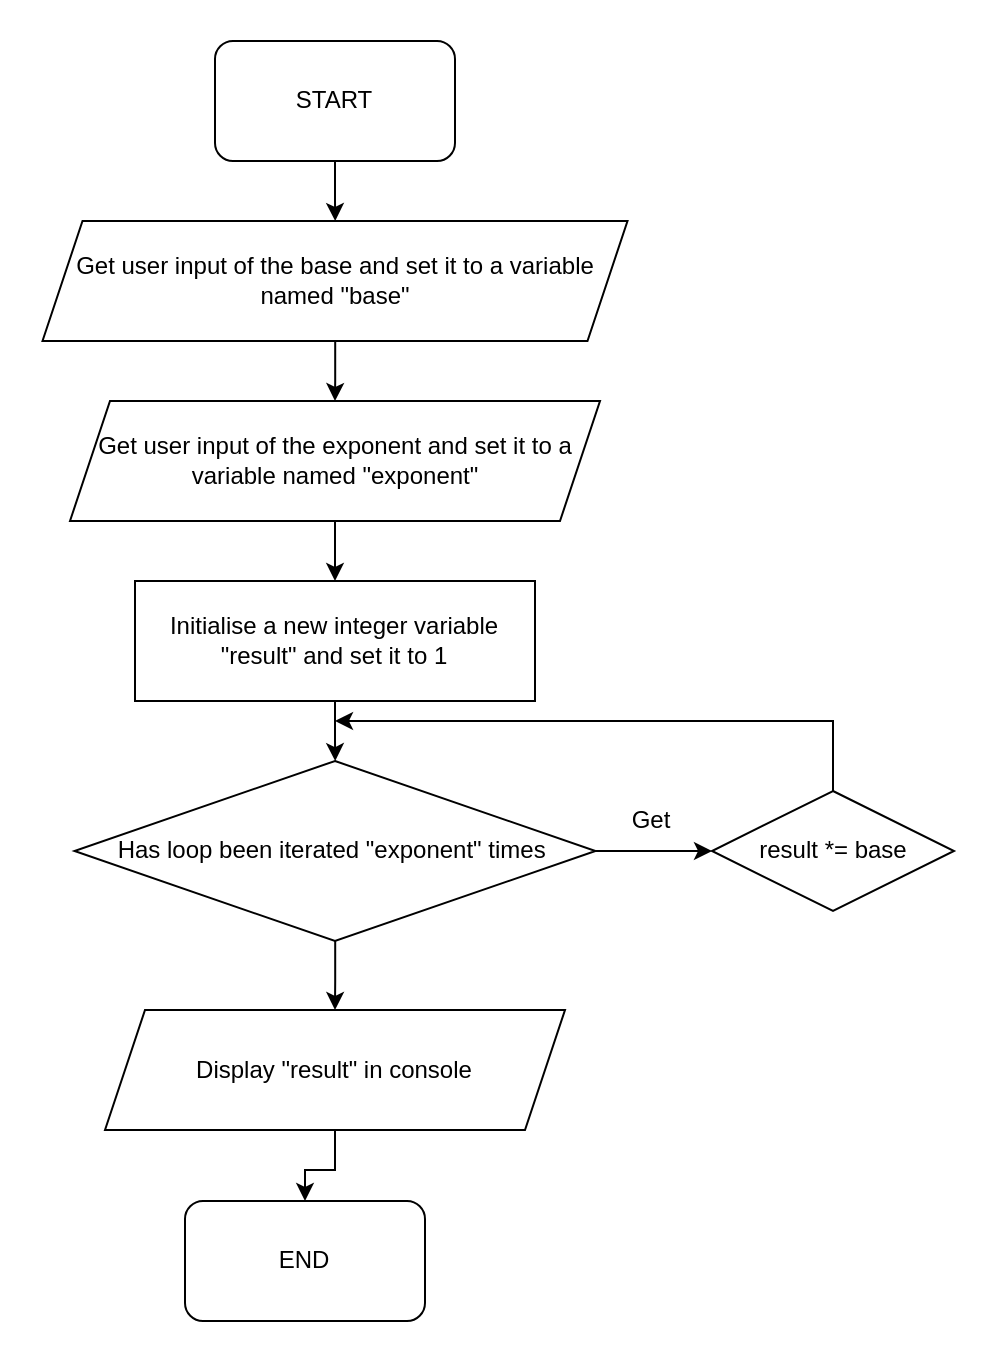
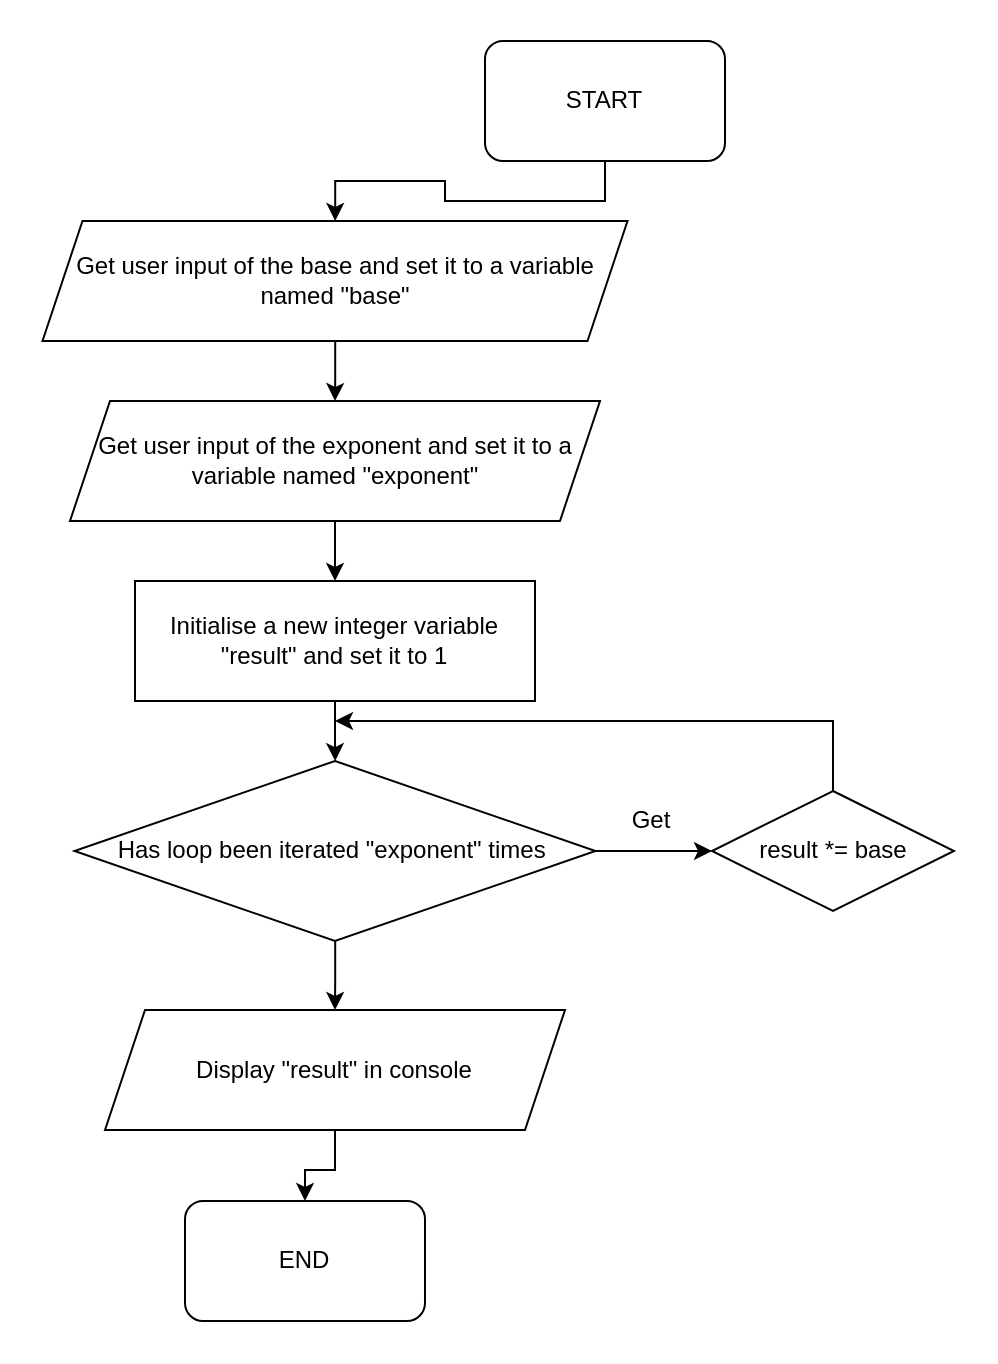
- <mxCell id="3" value="START" style="rounded=1;whiteSpace=wrap;html=1;" vertex="1" parent="1"><mxGeometry x="107" y="20" width="120" height="60" as="geometry" /></mxCell>
+ <mxCell id="3" value="START" style="rounded=1;whiteSpace=wrap;html=1;" vertex="1" parent="1"><mxGeometry x="242" y="20" width="120" height="60" as="geometry" /></mxCell>
